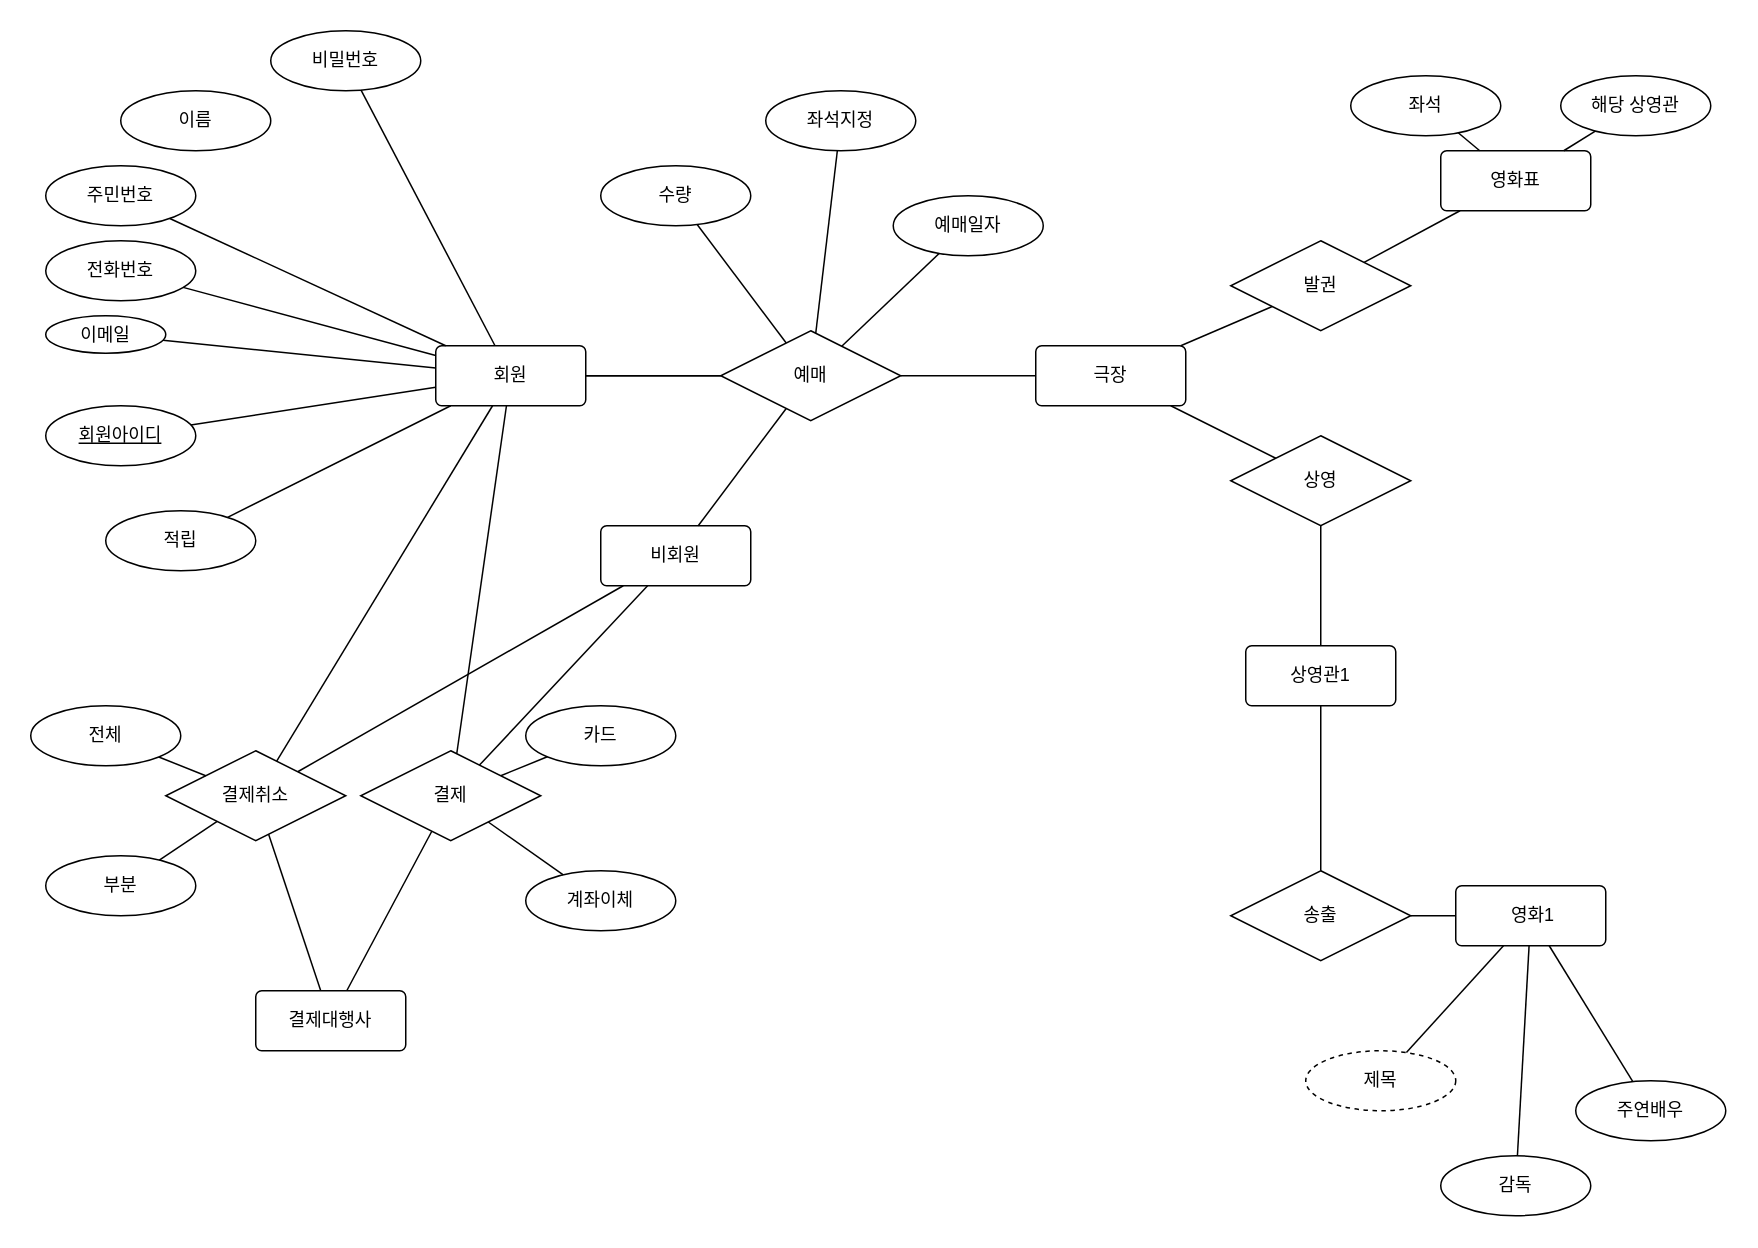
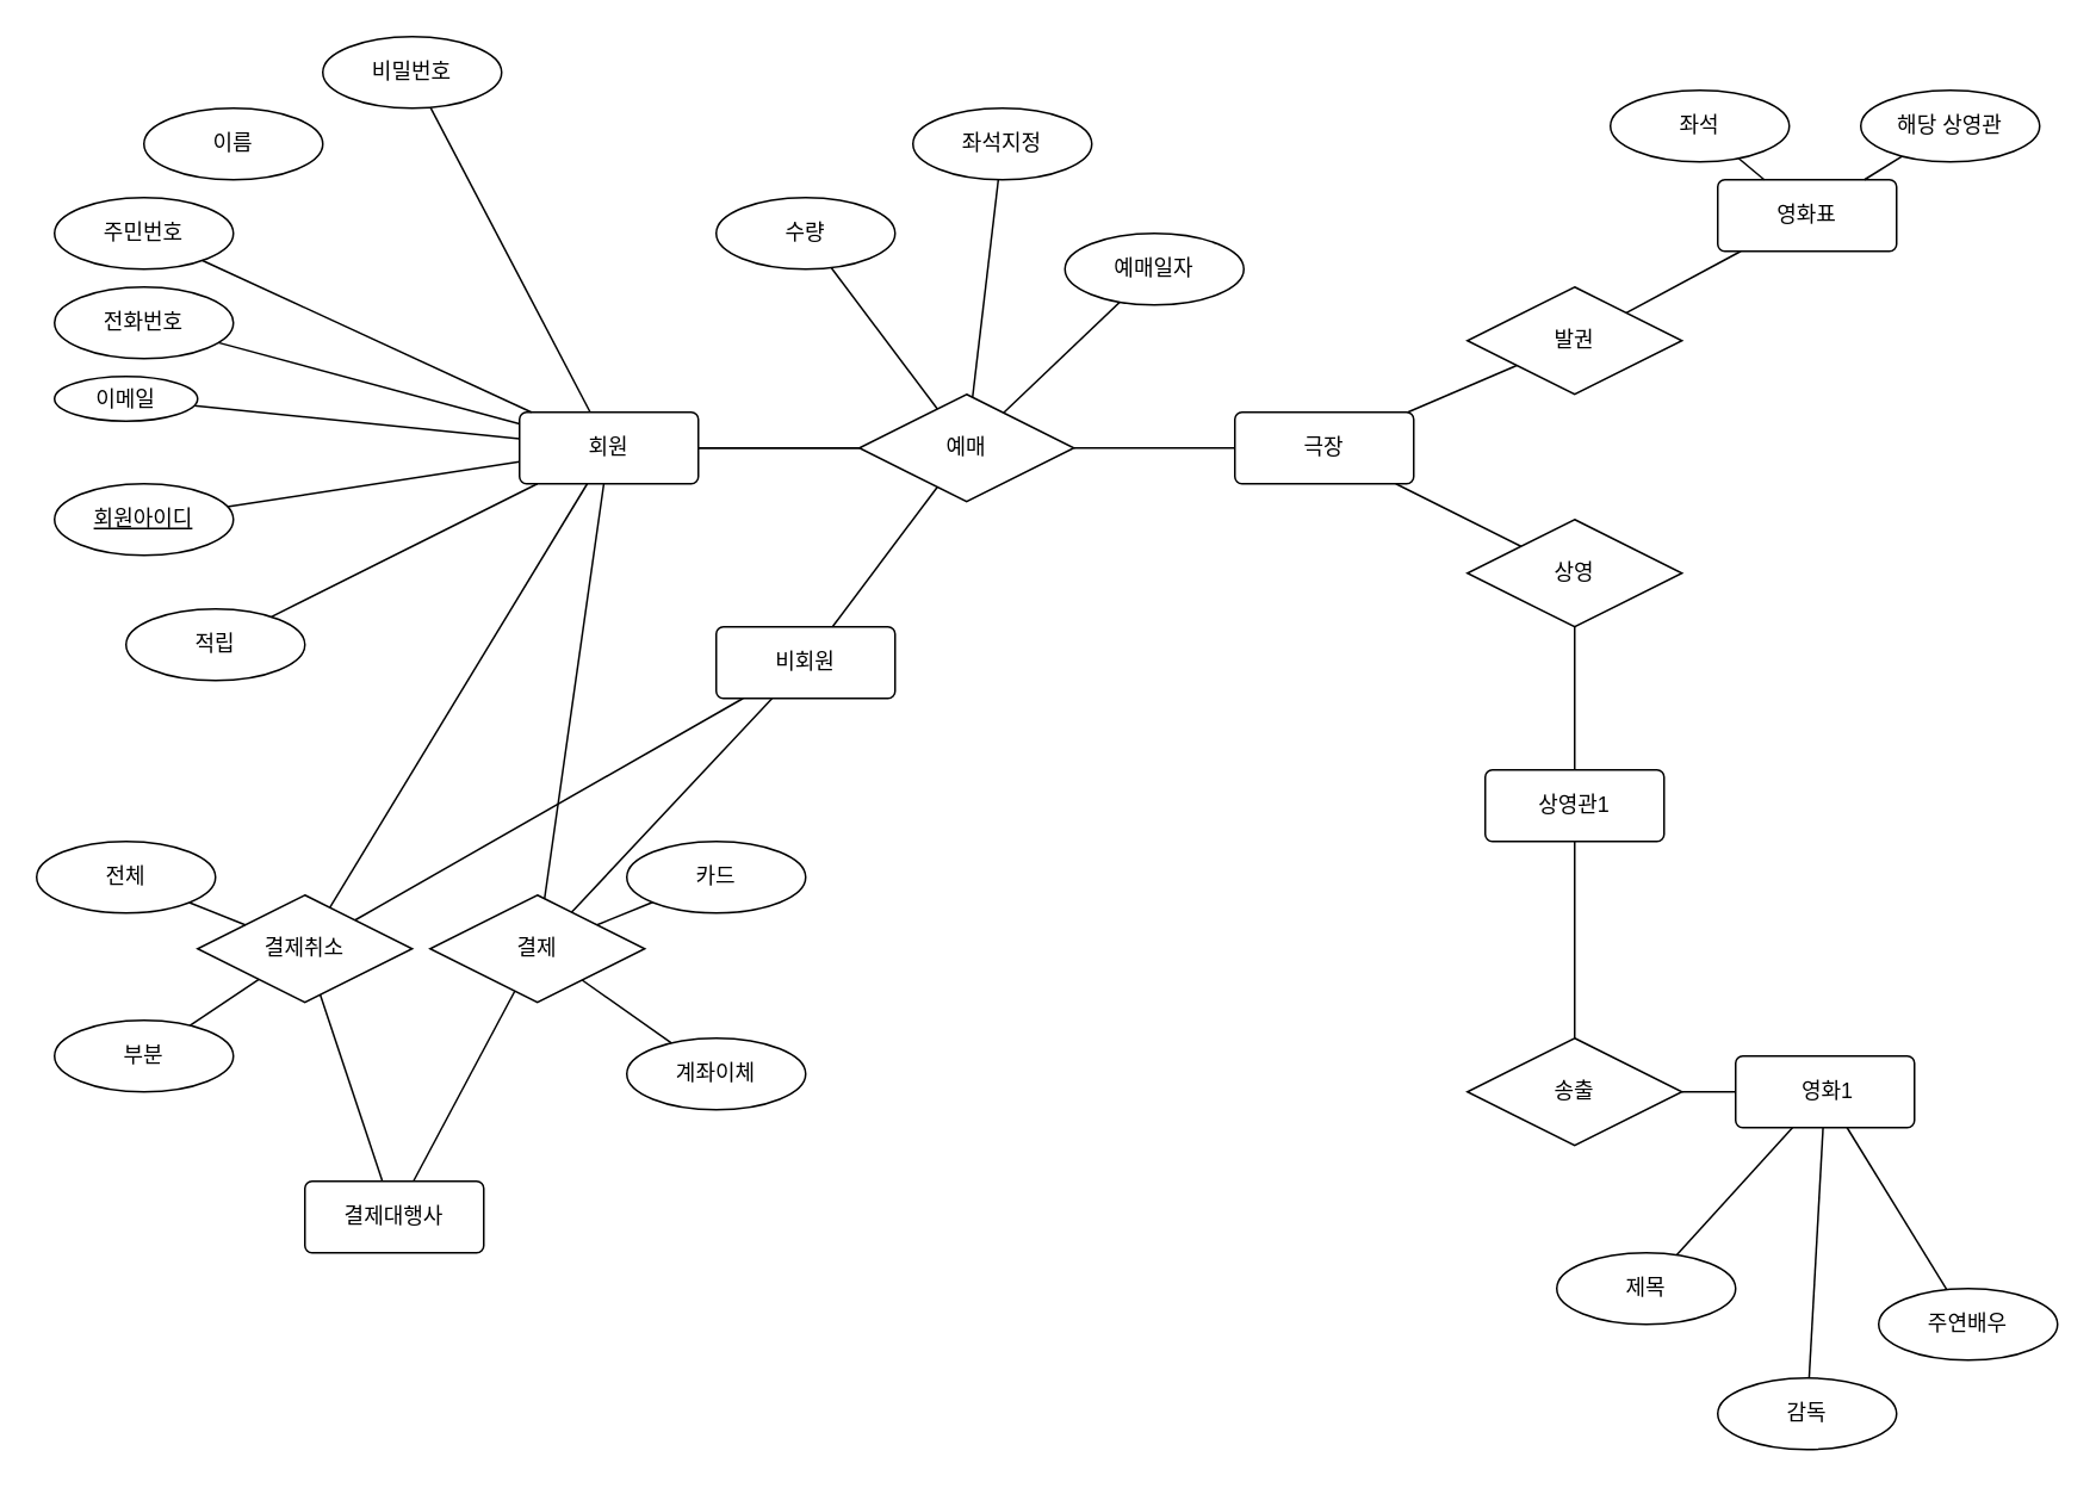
- <mxCell id="49" value="제목" style="ellipse;whiteSpace=wrap;html=1;align=center;dashed=1;" parent="1" vertex="1"><mxGeometry x="870" y="700" width="100" height="40" as="geometry" /></mxCell>
+ <mxCell id="49" value="제목" style="ellipse;whiteSpace=wrap;html=1;align=center;" parent="1" vertex="1"><mxGeometry x="870" y="700" width="100" height="40" as="geometry" /></mxCell>
